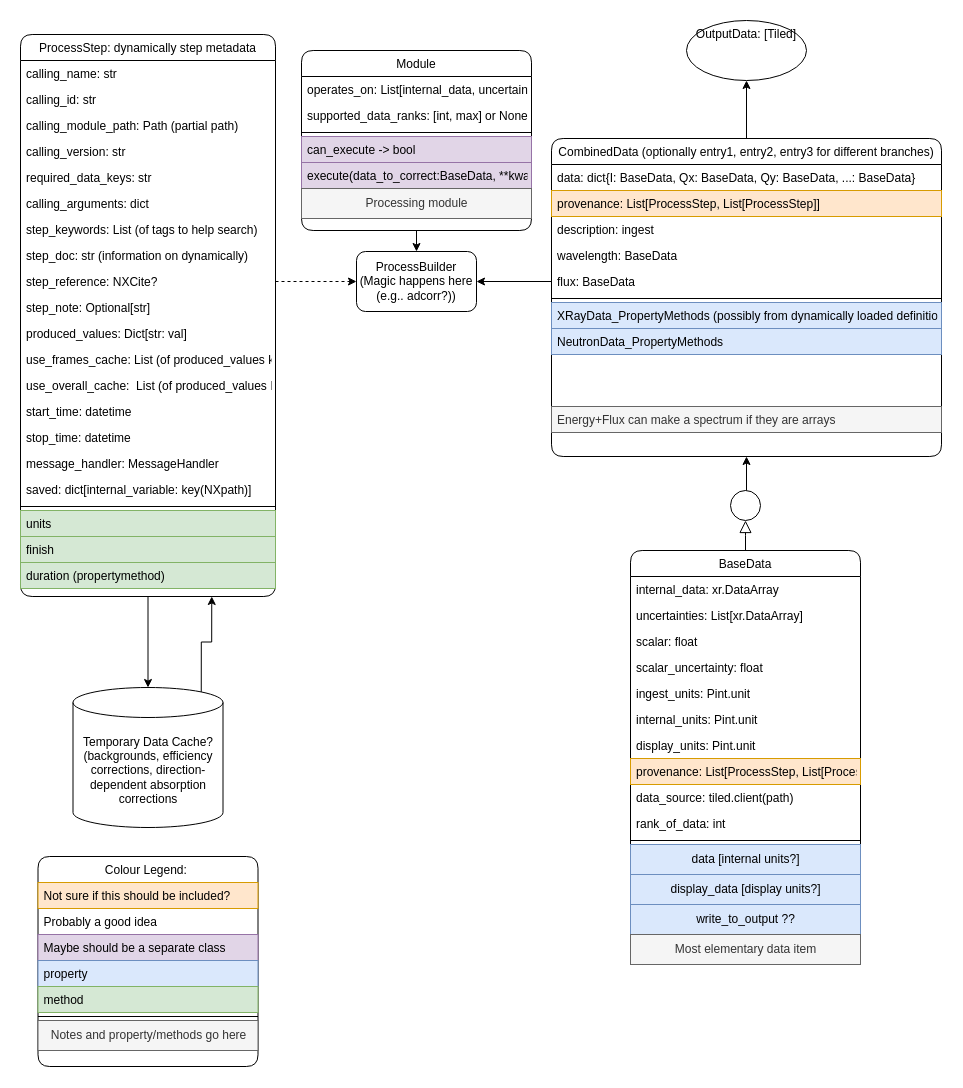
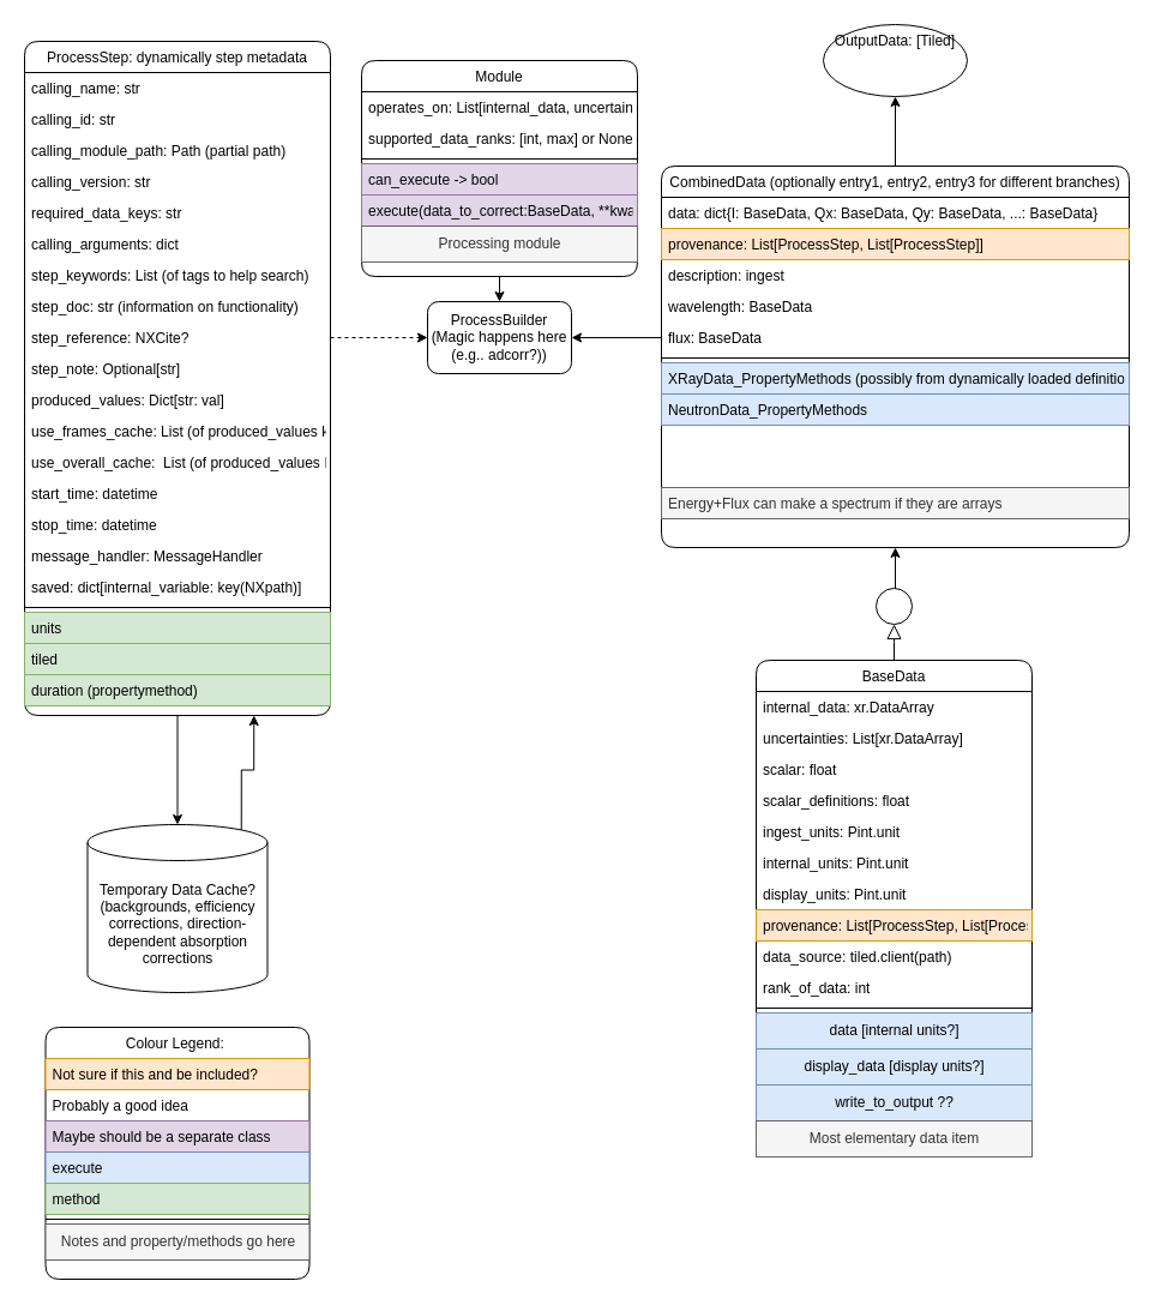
- <mxCell id="24" value="step_doc: str (information on dynamically)" style="text;align=left;verticalAlign=top;spacingLeft=4;spacingRight=4;overflow=hidden;rotatable=0;points=[[0,0.5],[1,0.5]];portConstraint=eastwest;rounded=0;shadow=0;html=0;" parent="16" vertex="1"><mxGeometry y="208" width="255" height="26" as="geometry" /></mxCell>
+ <mxCell id="24" value="step_doc: str (information on functionality)" style="text;align=left;verticalAlign=top;spacingLeft=4;spacingRight=4;overflow=hidden;rotatable=0;points=[[0,0.5],[1,0.5]];portConstraint=eastwest;rounded=0;shadow=0;html=0;" parent="16" vertex="1"><mxGeometry y="208" width="255" height="26" as="geometry" /></mxCell>
- <mxCell id="36" value="finish" style="text;align=left;verticalAlign=top;spacingLeft=4;spacingRight=4;overflow=hidden;rotatable=0;points=[[0,0.5],[1,0.5]];portConstraint=eastwest;rounded=0;shadow=0;html=0;fillColor=#d5e8d4;strokeColor=#82b366;" parent="16" vertex="1"><mxGeometry y="502" width="255" height="26" as="geometry" /></mxCell>
+ <mxCell id="36" value="tiled" style="text;align=left;verticalAlign=top;spacingLeft=4;spacingRight=4;overflow=hidden;rotatable=0;points=[[0,0.5],[1,0.5]];portConstraint=eastwest;rounded=0;shadow=0;html=0;fillColor=#d5e8d4;strokeColor=#82b366;" parent="16" vertex="1"><mxGeometry y="502" width="255" height="26" as="geometry" /></mxCell>
- <mxCell id="42" value="scalar_uncertainty: float" style="text;align=left;verticalAlign=top;spacingLeft=4;spacingRight=4;overflow=hidden;rotatable=0;points=[[0,0.5],[1,0.5]];portConstraint=eastwest;" parent="38" vertex="1"><mxGeometry y="104" width="230" height="26" as="geometry" /></mxCell>
+ <mxCell id="42" value="scalar_definitions: float" style="text;align=left;verticalAlign=top;spacingLeft=4;spacingRight=4;overflow=hidden;rotatable=0;points=[[0,0.5],[1,0.5]];portConstraint=eastwest;" parent="38" vertex="1"><mxGeometry y="104" width="230" height="26" as="geometry" /></mxCell>
- <mxCell id="56" value="Not sure if this should be included?" style="text;align=left;verticalAlign=top;spacingLeft=4;spacingRight=4;overflow=hidden;rotatable=0;points=[[0,0.5],[1,0.5]];portConstraint=eastwest;fillColor=#ffe6cc;strokeColor=#d79b00;" parent="55" vertex="1"><mxGeometry y="26" width="220" height="26" as="geometry" /></mxCell>
+ <mxCell id="56" value="Not sure if this and be included?" style="text;align=left;verticalAlign=top;spacingLeft=4;spacingRight=4;overflow=hidden;rotatable=0;points=[[0,0.5],[1,0.5]];portConstraint=eastwest;fillColor=#ffe6cc;strokeColor=#d79b00;" parent="55" vertex="1"><mxGeometry y="26" width="220" height="26" as="geometry" /></mxCell>
- <mxCell id="59" value="property" style="text;align=left;verticalAlign=top;spacingLeft=4;spacingRight=4;overflow=hidden;rotatable=0;points=[[0,0.5],[1,0.5]];portConstraint=eastwest;rounded=0;shadow=0;html=0;fillColor=#dae8fc;strokeColor=#6c8ebf;" parent="55" vertex="1"><mxGeometry y="104" width="220" height="26" as="geometry" /></mxCell>
+ <mxCell id="59" value="execute" style="text;align=left;verticalAlign=top;spacingLeft=4;spacingRight=4;overflow=hidden;rotatable=0;points=[[0,0.5],[1,0.5]];portConstraint=eastwest;rounded=0;shadow=0;html=0;fillColor=#dae8fc;strokeColor=#6c8ebf;" parent="55" vertex="1"><mxGeometry y="104" width="220" height="26" as="geometry" /></mxCell>
